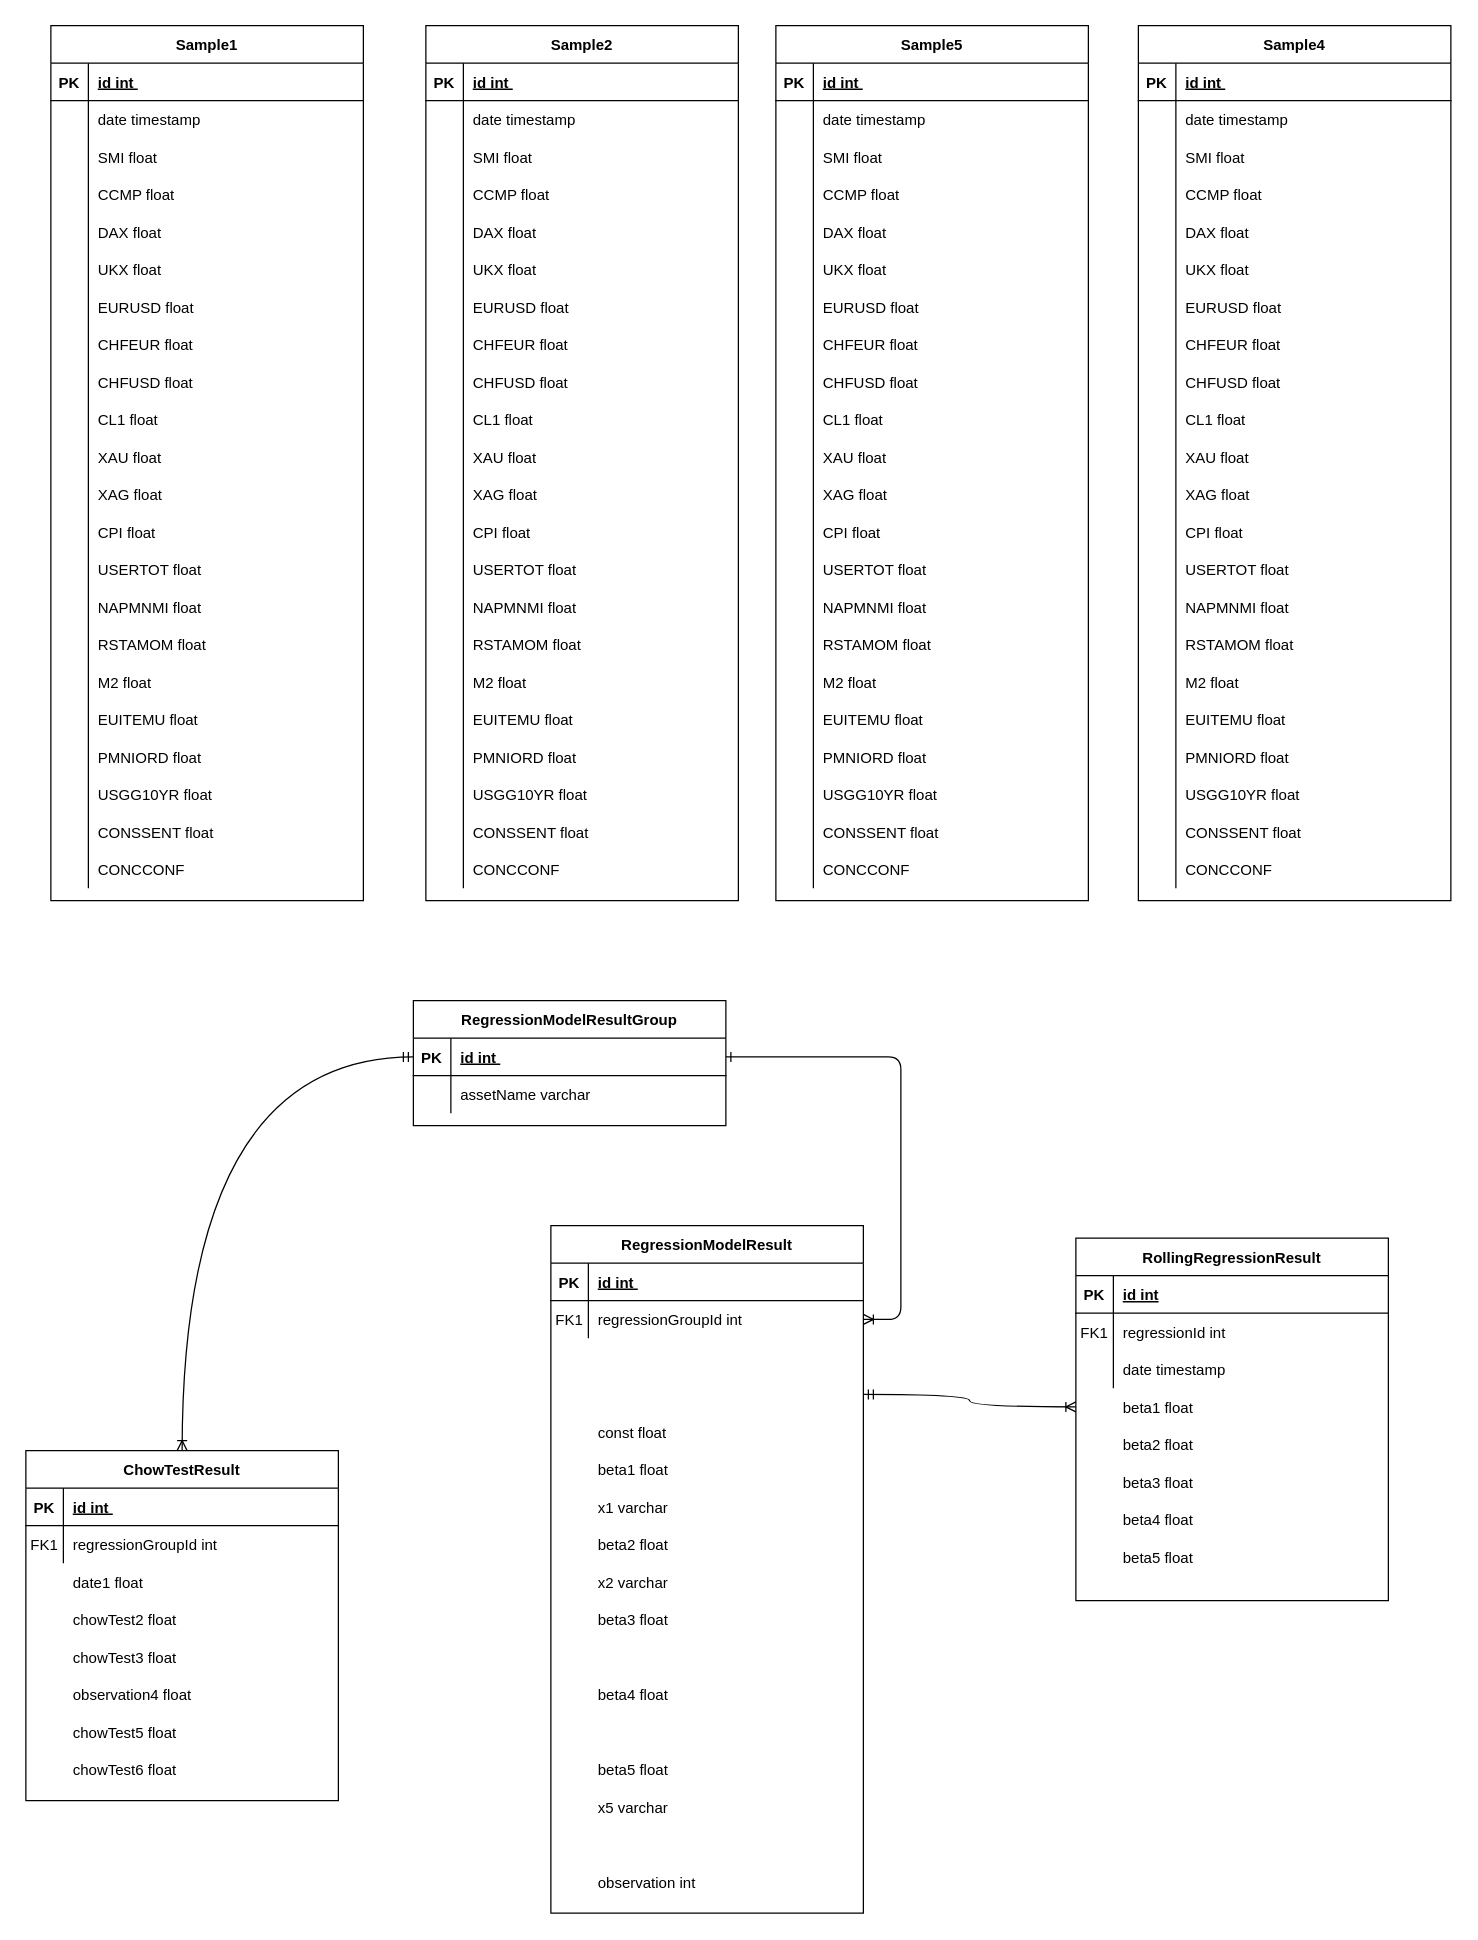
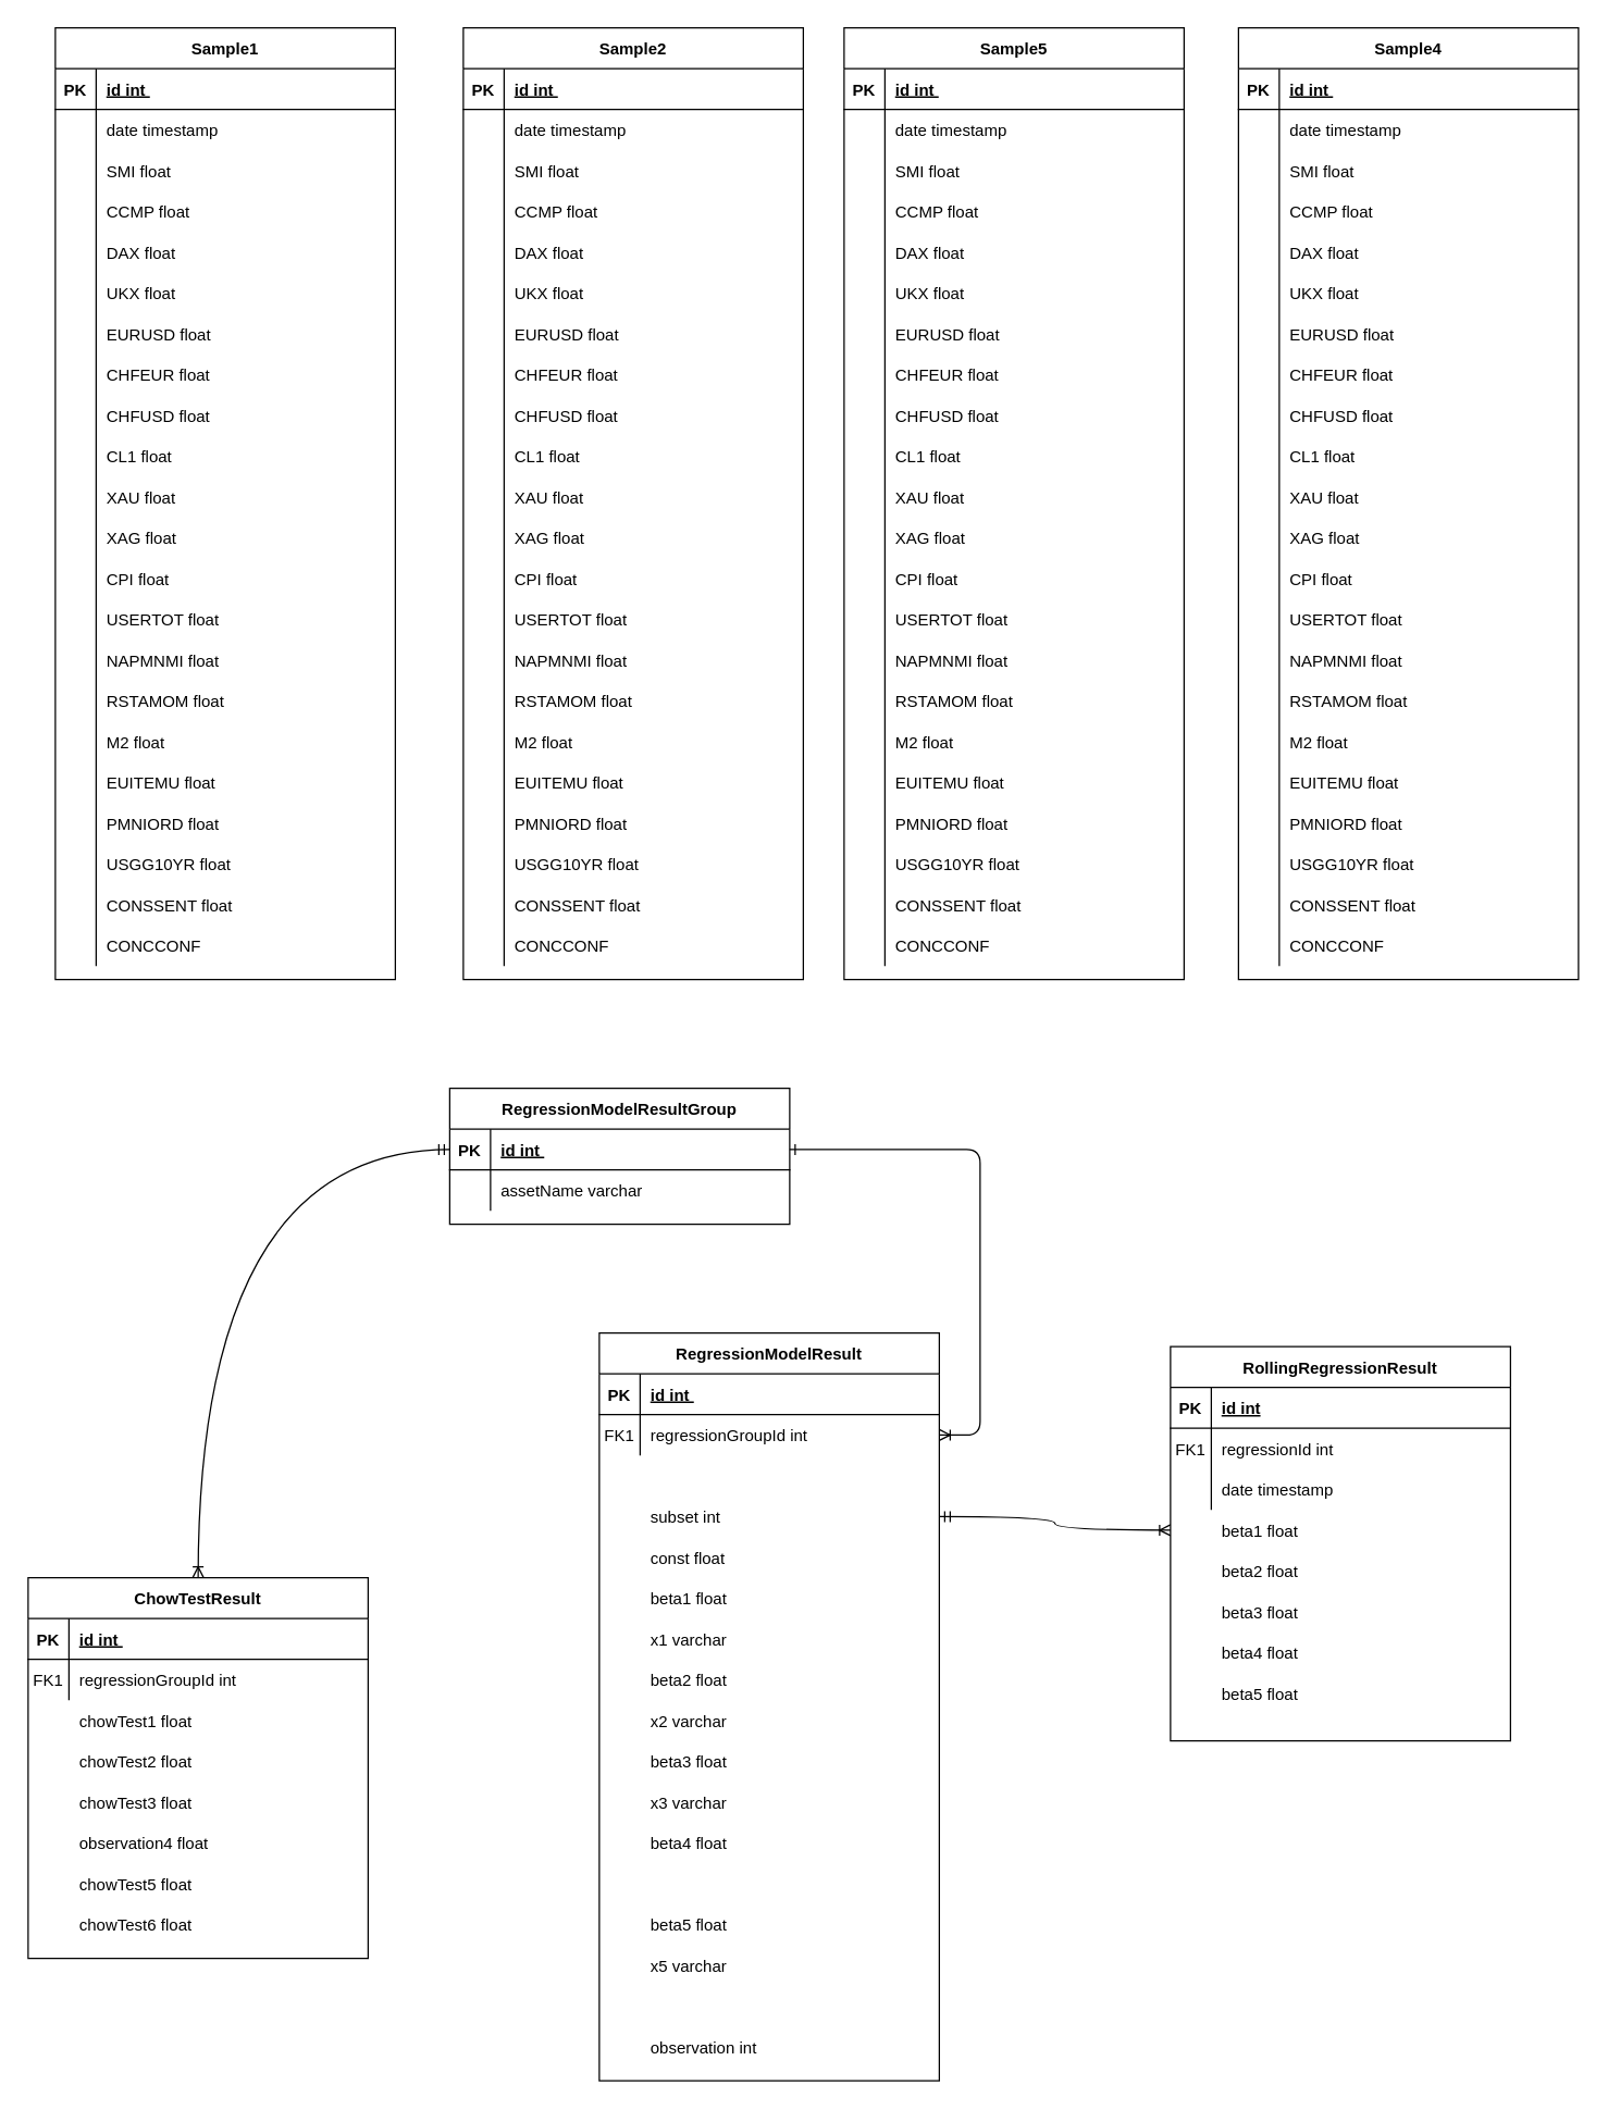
+ <mxCell id="122" value="subset int" style="shape=partialRectangle;overflow=hidden;connectable=0;fillColor=none;top=0;left=0;bottom=0;right=0;align=left;spacingLeft=6;" vertex="1" parent="120"><mxGeometry x="30" width="220" height="30" as="geometry" /></mxCell>
- <mxCell id="162" value="date1 float " style="shape=partialRectangle;overflow=hidden;connectable=0;fillColor=none;top=0;left=0;bottom=0;right=0;align=left;spacingLeft=6;" vertex="1" parent="160"><mxGeometry x="30" width="220" height="30" as="geometry" /></mxCell>
+ <mxCell id="162" value="chowTest1 float " style="shape=partialRectangle;overflow=hidden;connectable=0;fillColor=none;top=0;left=0;bottom=0;right=0;align=left;spacingLeft=6;" vertex="1" parent="160"><mxGeometry x="30" width="220" height="30" as="geometry" /></mxCell>
+ <mxCell id="143" value="x3 varchar" style="shape=partialRectangle;overflow=hidden;connectable=0;fillColor=none;top=0;left=0;bottom=0;right=0;align=left;spacingLeft=6;" vertex="1" parent="141"><mxGeometry x="30" width="220" height="30" as="geometry" /></mxCell>
